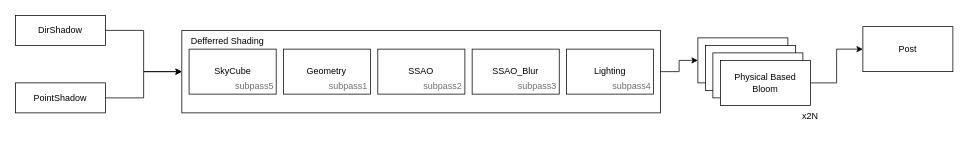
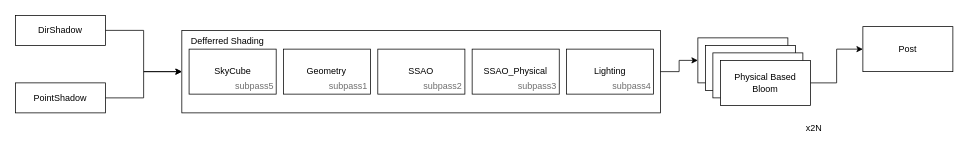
- <mxCell id="12" value="SSAO_Blur" style="rounded=0;whiteSpace=wrap;html=1;" vertex="1" parent="11"><mxGeometry width="116.129" height="60" as="geometry" /></mxCell>
+ <mxCell id="12" value="SSAO_Physical" style="rounded=0;whiteSpace=wrap;html=1;" vertex="1" parent="11"><mxGeometry width="116.129" height="60" as="geometry" /></mxCell>
- <mxCell id="27" value="x2N" style="text;html=1;strokeColor=none;fillColor=none;align=center;verticalAlign=middle;whiteSpace=wrap;rounded=0;" vertex="1" parent="1"><mxGeometry x="1050" y="140" width="60" height="30" as="geometry" /></mxCell>
+ <mxCell id="27" value="x2N" style="text;html=1;strokeColor=none;fillColor=none;align=center;verticalAlign=middle;whiteSpace=wrap;rounded=0;" vertex="1" parent="1"><mxGeometry x="1055" y="155" width="60" height="30" as="geometry" /></mxCell>
